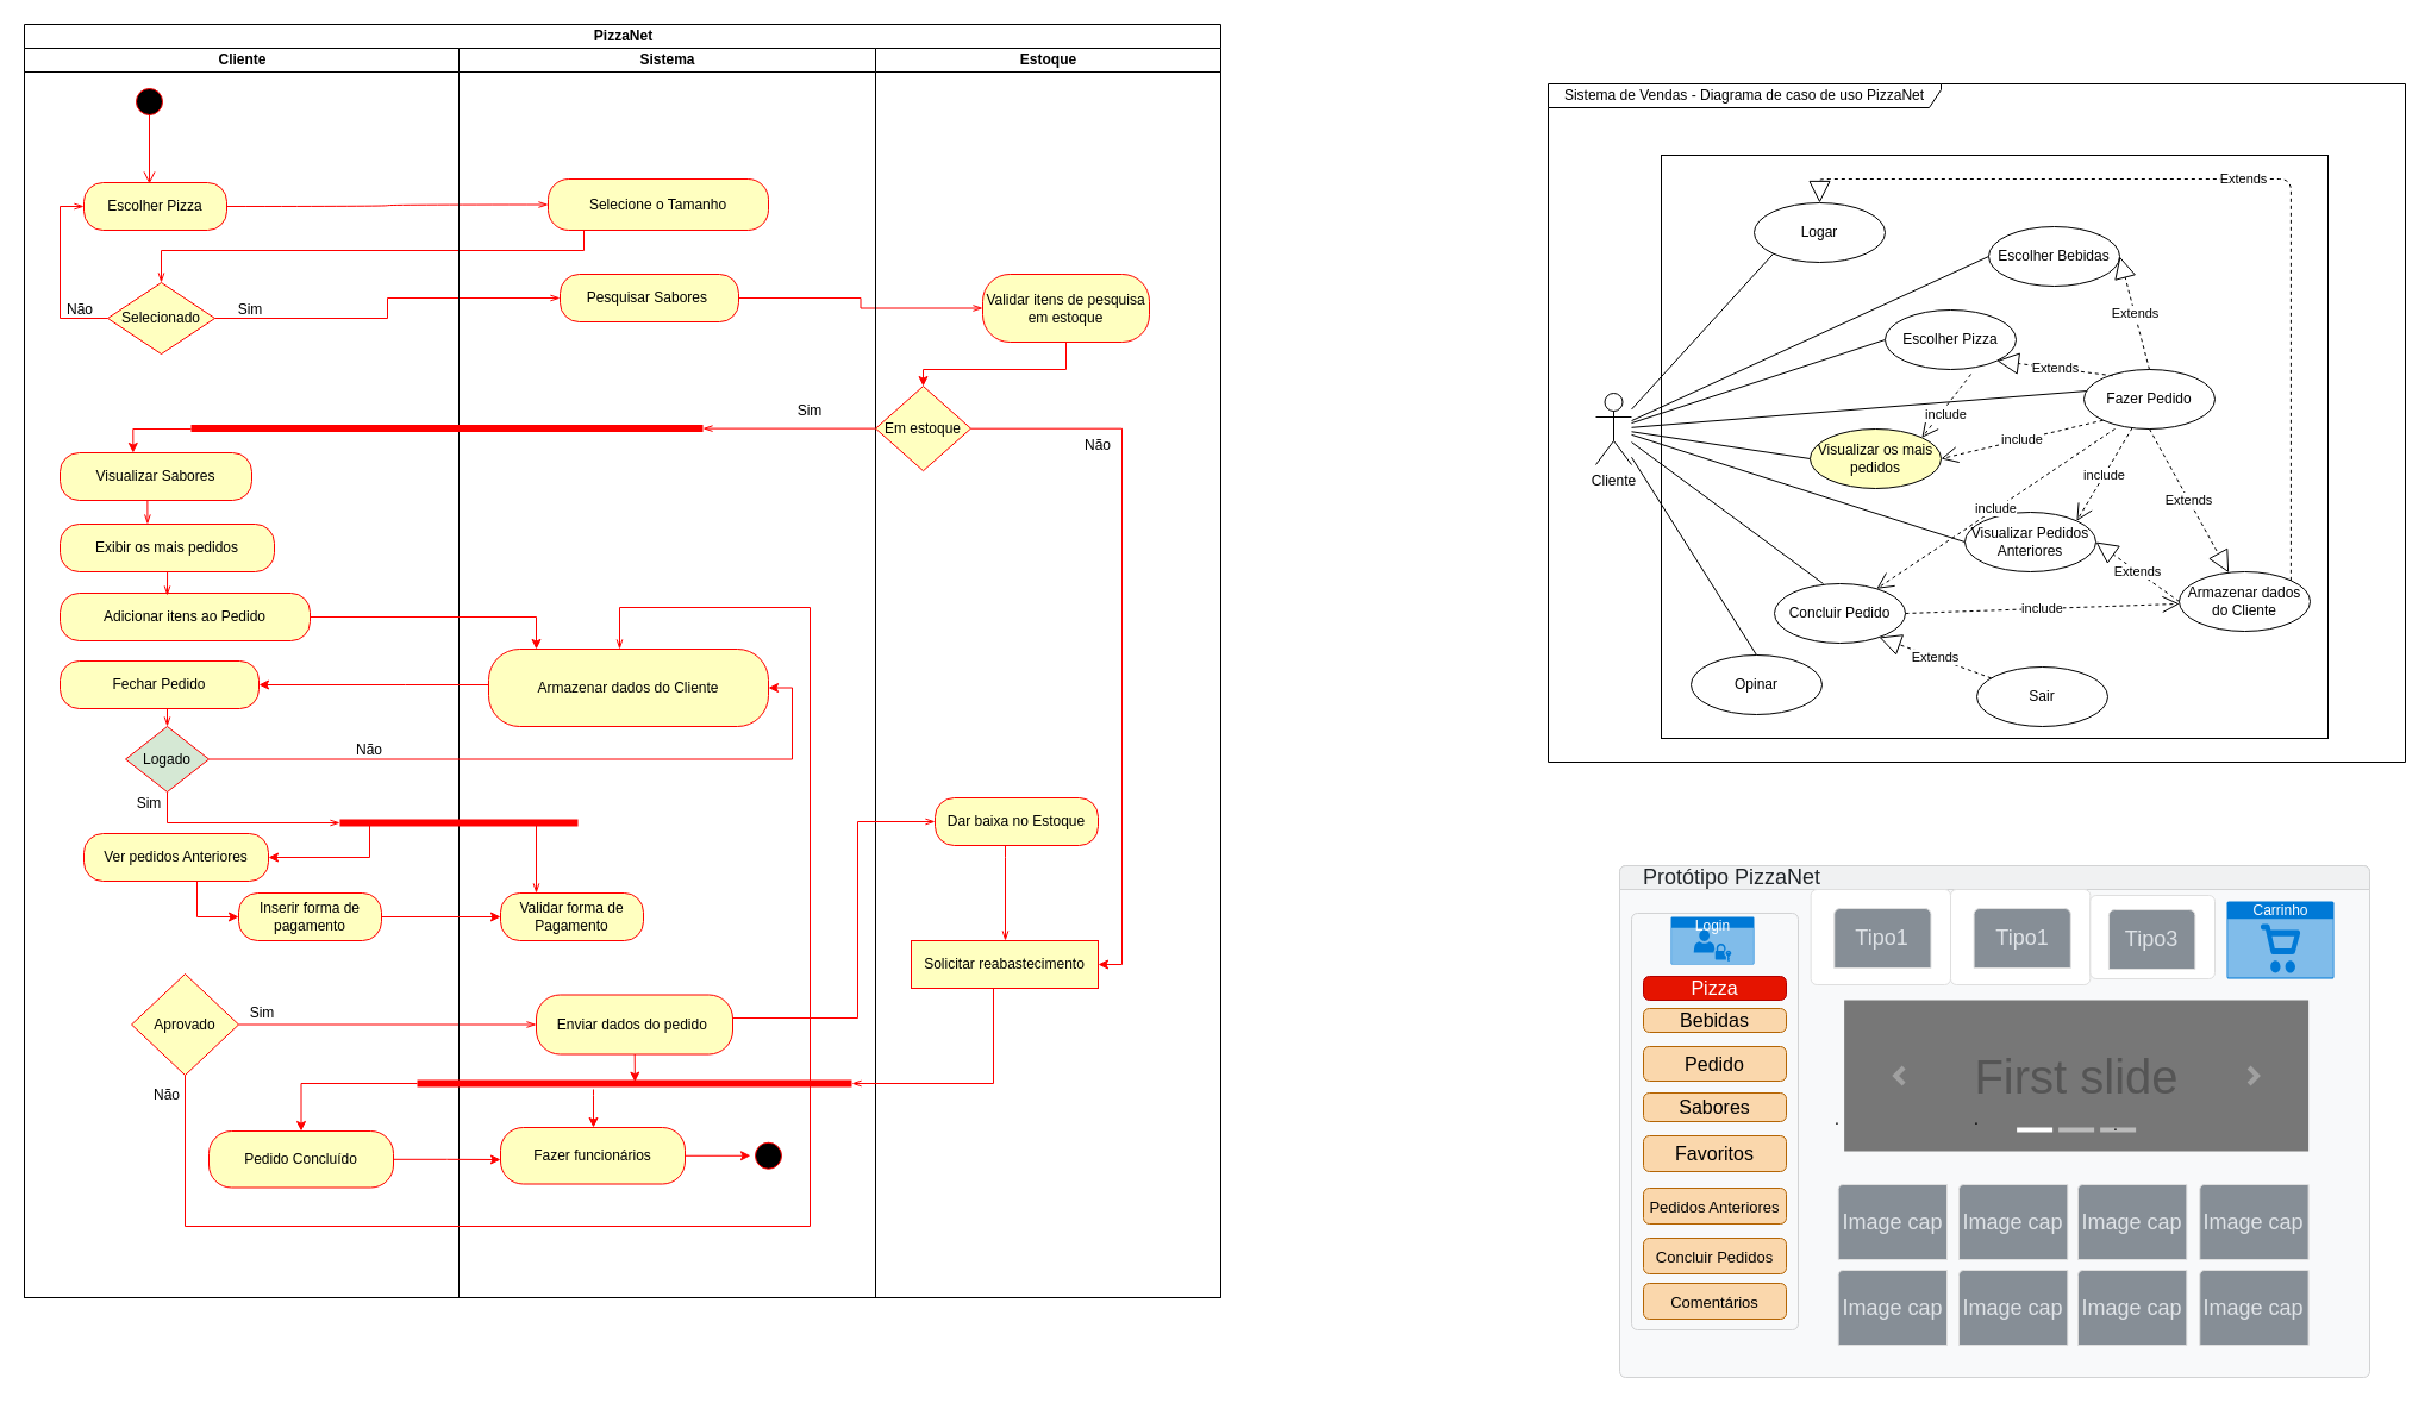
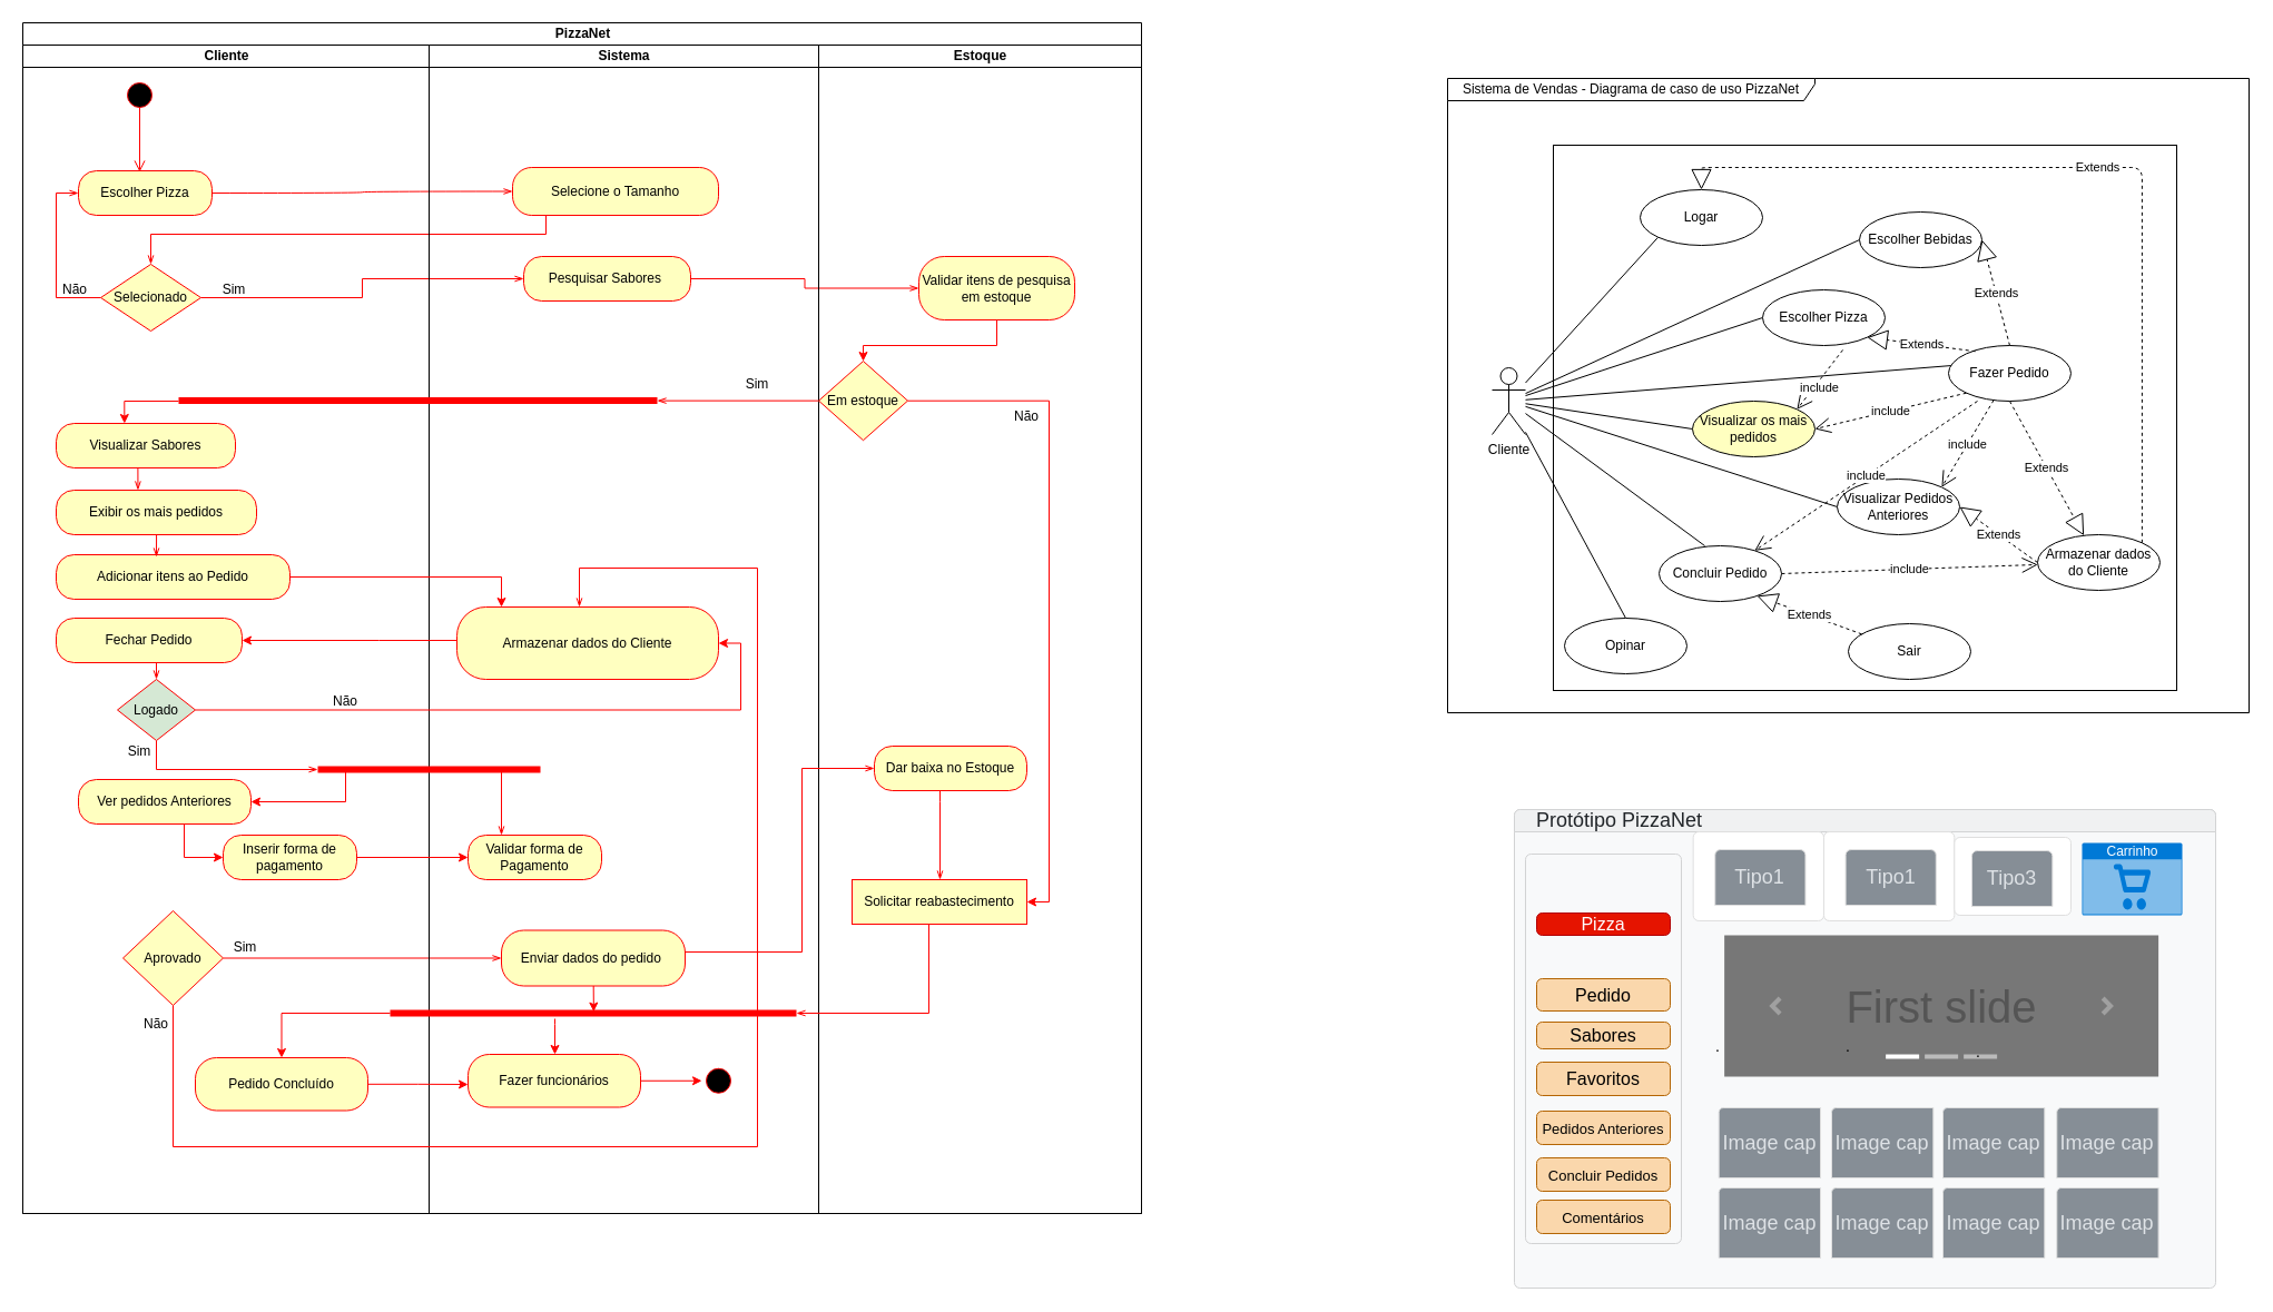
- <mxCell id="121" value="&lt;font style=&quot;vertical-align: inherit&quot;&gt;&lt;font style=&quot;vertical-align: inherit&quot;&gt;&lt;font style=&quot;vertical-align: inherit&quot;&gt;&lt;font style=&quot;vertical-align: inherit&quot;&gt;&lt;font style=&quot;vertical-align: inherit&quot;&gt;&lt;font style=&quot;vertical-align: inherit&quot;&gt;&lt;font style=&quot;vertical-align: inherit&quot;&gt;&lt;font style=&quot;vertical-align: inherit&quot;&gt;Opinar&lt;/font&gt;&lt;/font&gt;&lt;/font&gt;&lt;/font&gt;&lt;/font&gt;&lt;/font&gt;&lt;/font&gt;&lt;/font&gt;" style="ellipse;whiteSpace=wrap;html=1;" vertex="1" parent="1"><mxGeometry x="1420" y="550" width="110" height="50" as="geometry" /></mxCell>
+ <mxCell id="121" value="&lt;font style=&quot;vertical-align: inherit&quot;&gt;&lt;font style=&quot;vertical-align: inherit&quot;&gt;&lt;font style=&quot;vertical-align: inherit&quot;&gt;&lt;font style=&quot;vertical-align: inherit&quot;&gt;&lt;font style=&quot;vertical-align: inherit&quot;&gt;&lt;font style=&quot;vertical-align: inherit&quot;&gt;&lt;font style=&quot;vertical-align: inherit&quot;&gt;&lt;font style=&quot;vertical-align: inherit&quot;&gt;Opinar&lt;/font&gt;&lt;/font&gt;&lt;/font&gt;&lt;/font&gt;&lt;/font&gt;&lt;/font&gt;&lt;/font&gt;&lt;/font&gt;" style="ellipse;whiteSpace=wrap;html=1;" vertex="1" parent="1"><mxGeometry x="1405" y="555" width="110" height="50" as="geometry" /></mxCell>
- <mxCell id="36" value="Login" style="html=1;strokeColor=none;fillColor=#0079D6;labelPosition=center;verticalLabelPosition=middle;verticalAlign=top;align=center;fontSize=12;outlineConnect=0;spacingTop=-6;fontColor=#FFFFFF;shape=mxgraph.sitemap.login;" parent="1" vertex="1"><mxGeometry x="1403" y="770" width="70" height="40" as="geometry" /></mxCell>
- <mxCell id="29" value="Bebidas" style="html=1;shadow=0;dashed=0;shape=mxgraph.bootstrap.rrect;rSize=5;strokeColor=#b46504;strokeWidth=1;fillColor=#fad7ac;whiteSpace=wrap;align=center;verticalAlign=middle;spacingLeft=0;fontStyle=0;fontSize=16;spacing=5;" parent="1" vertex="1"><mxGeometry x="1380" y="847" width="120" height="20" as="geometry" /></mxCell>
